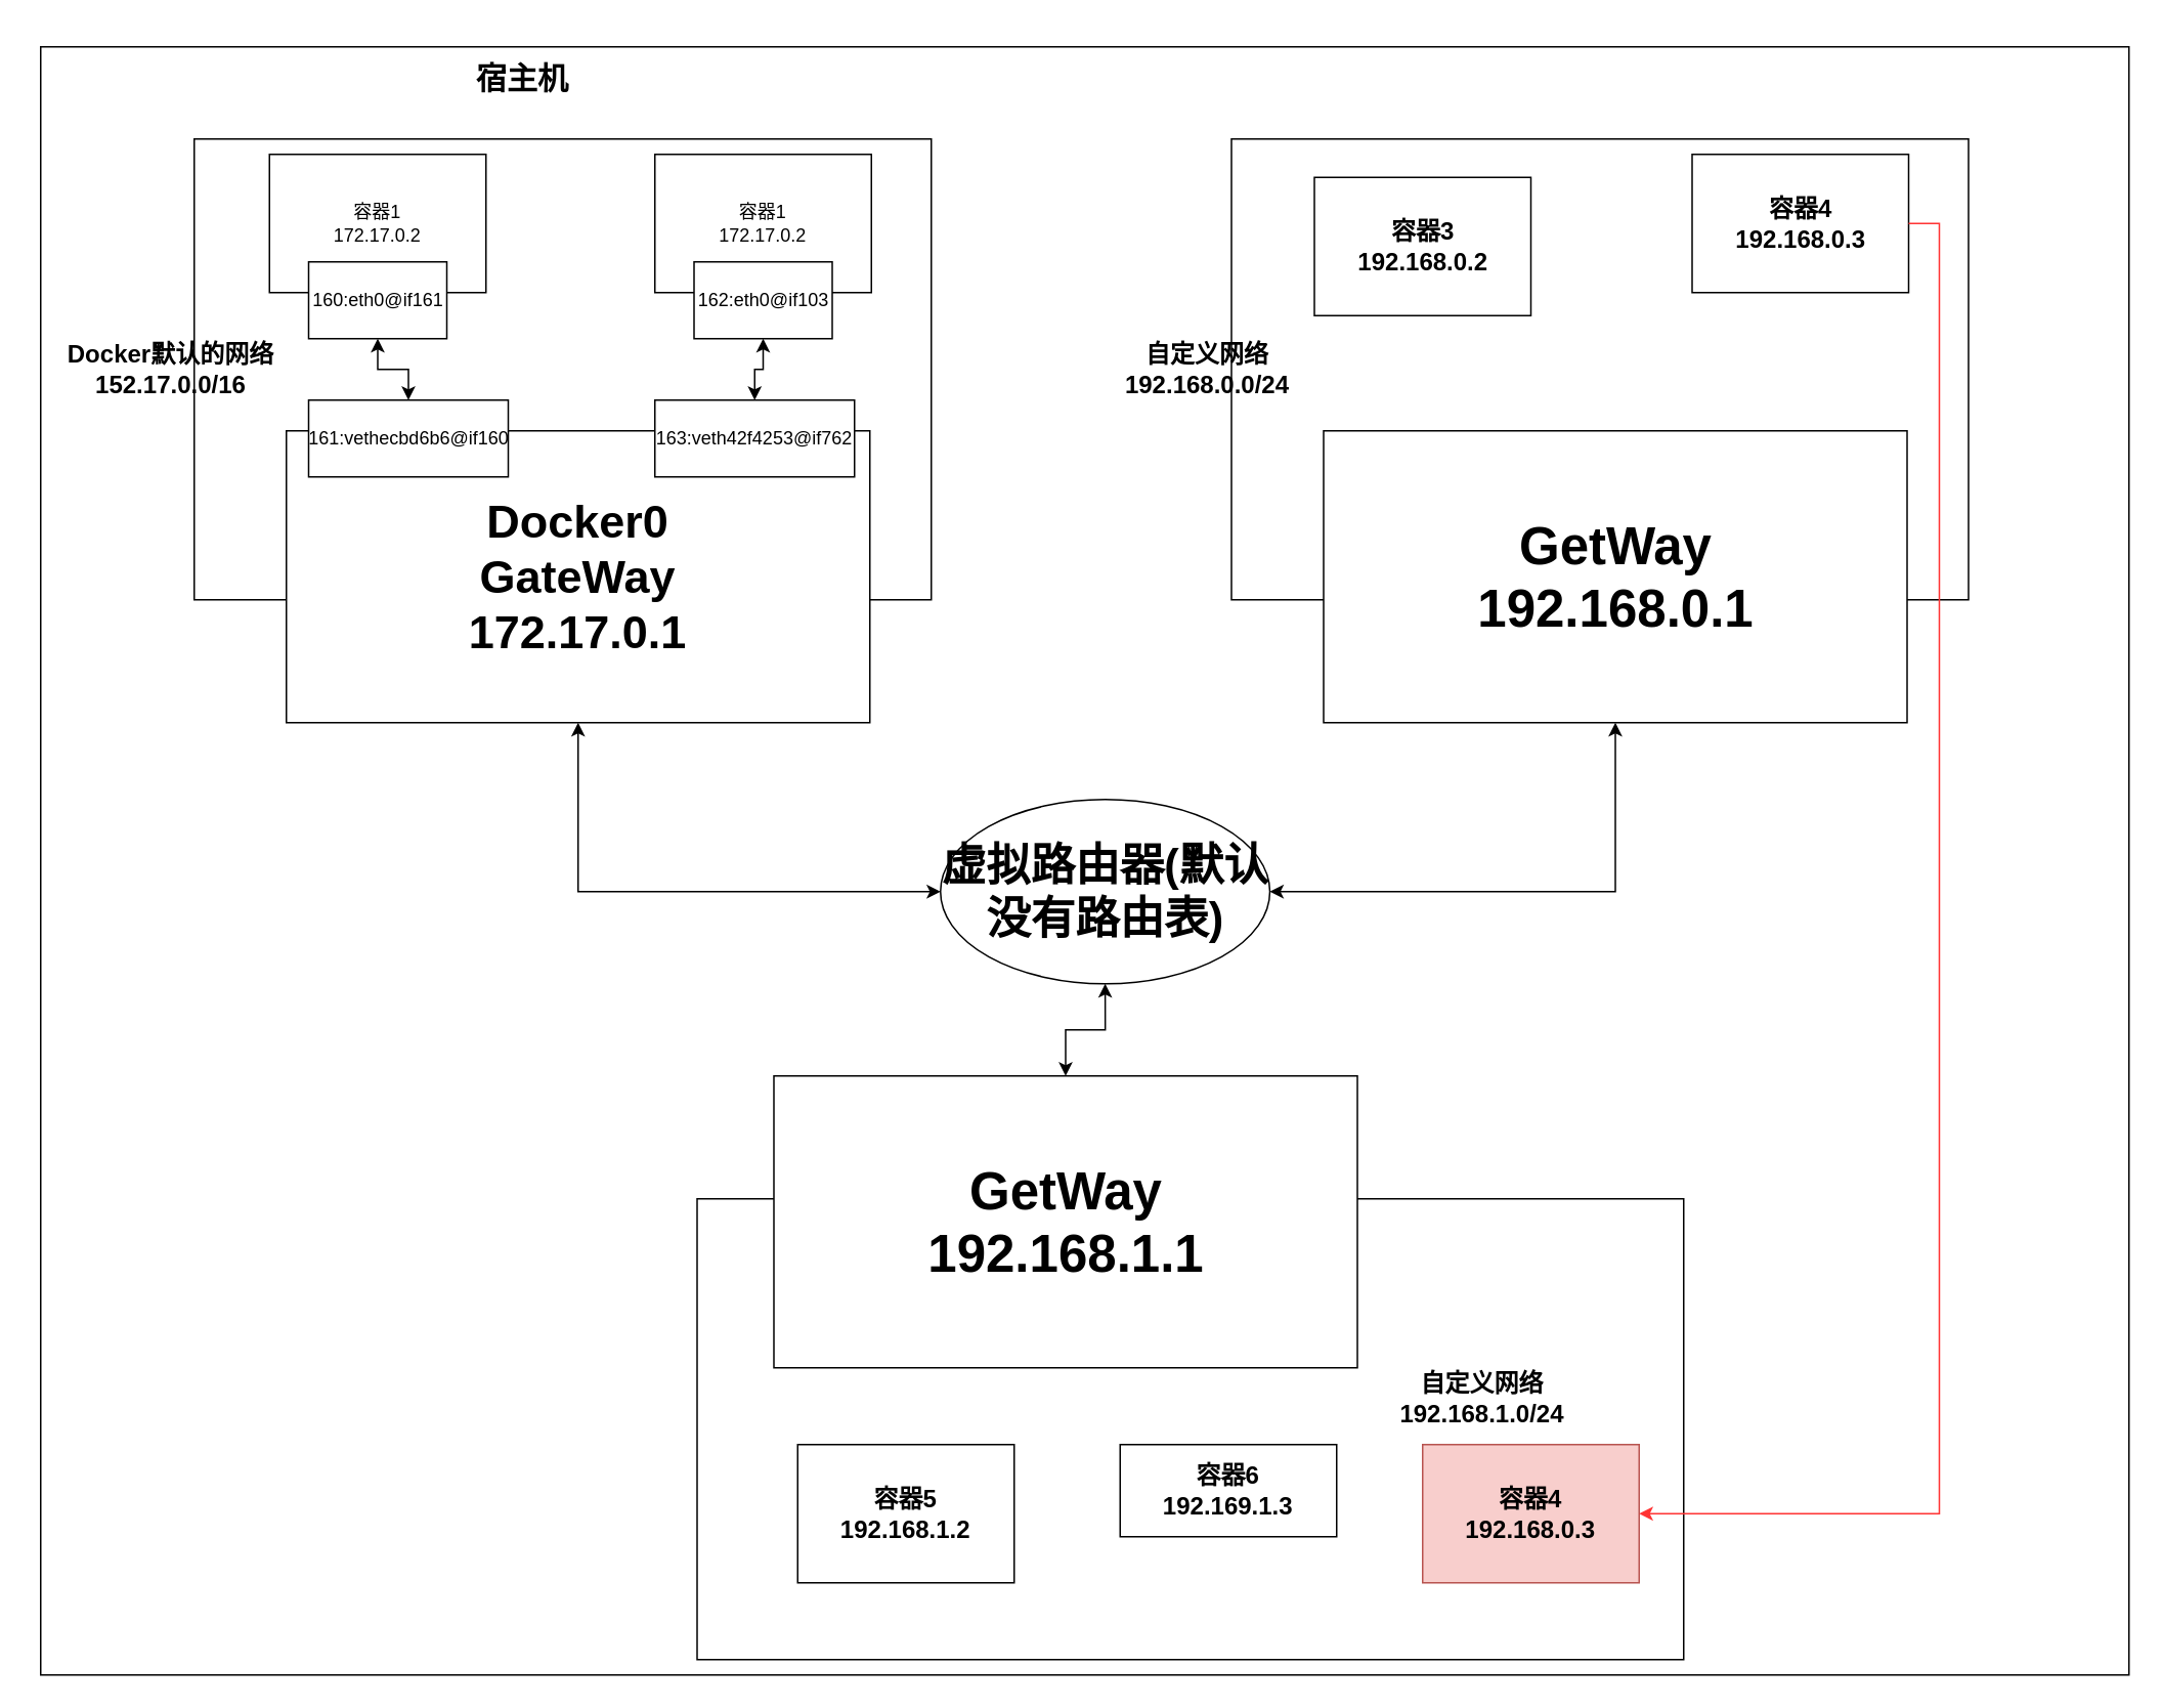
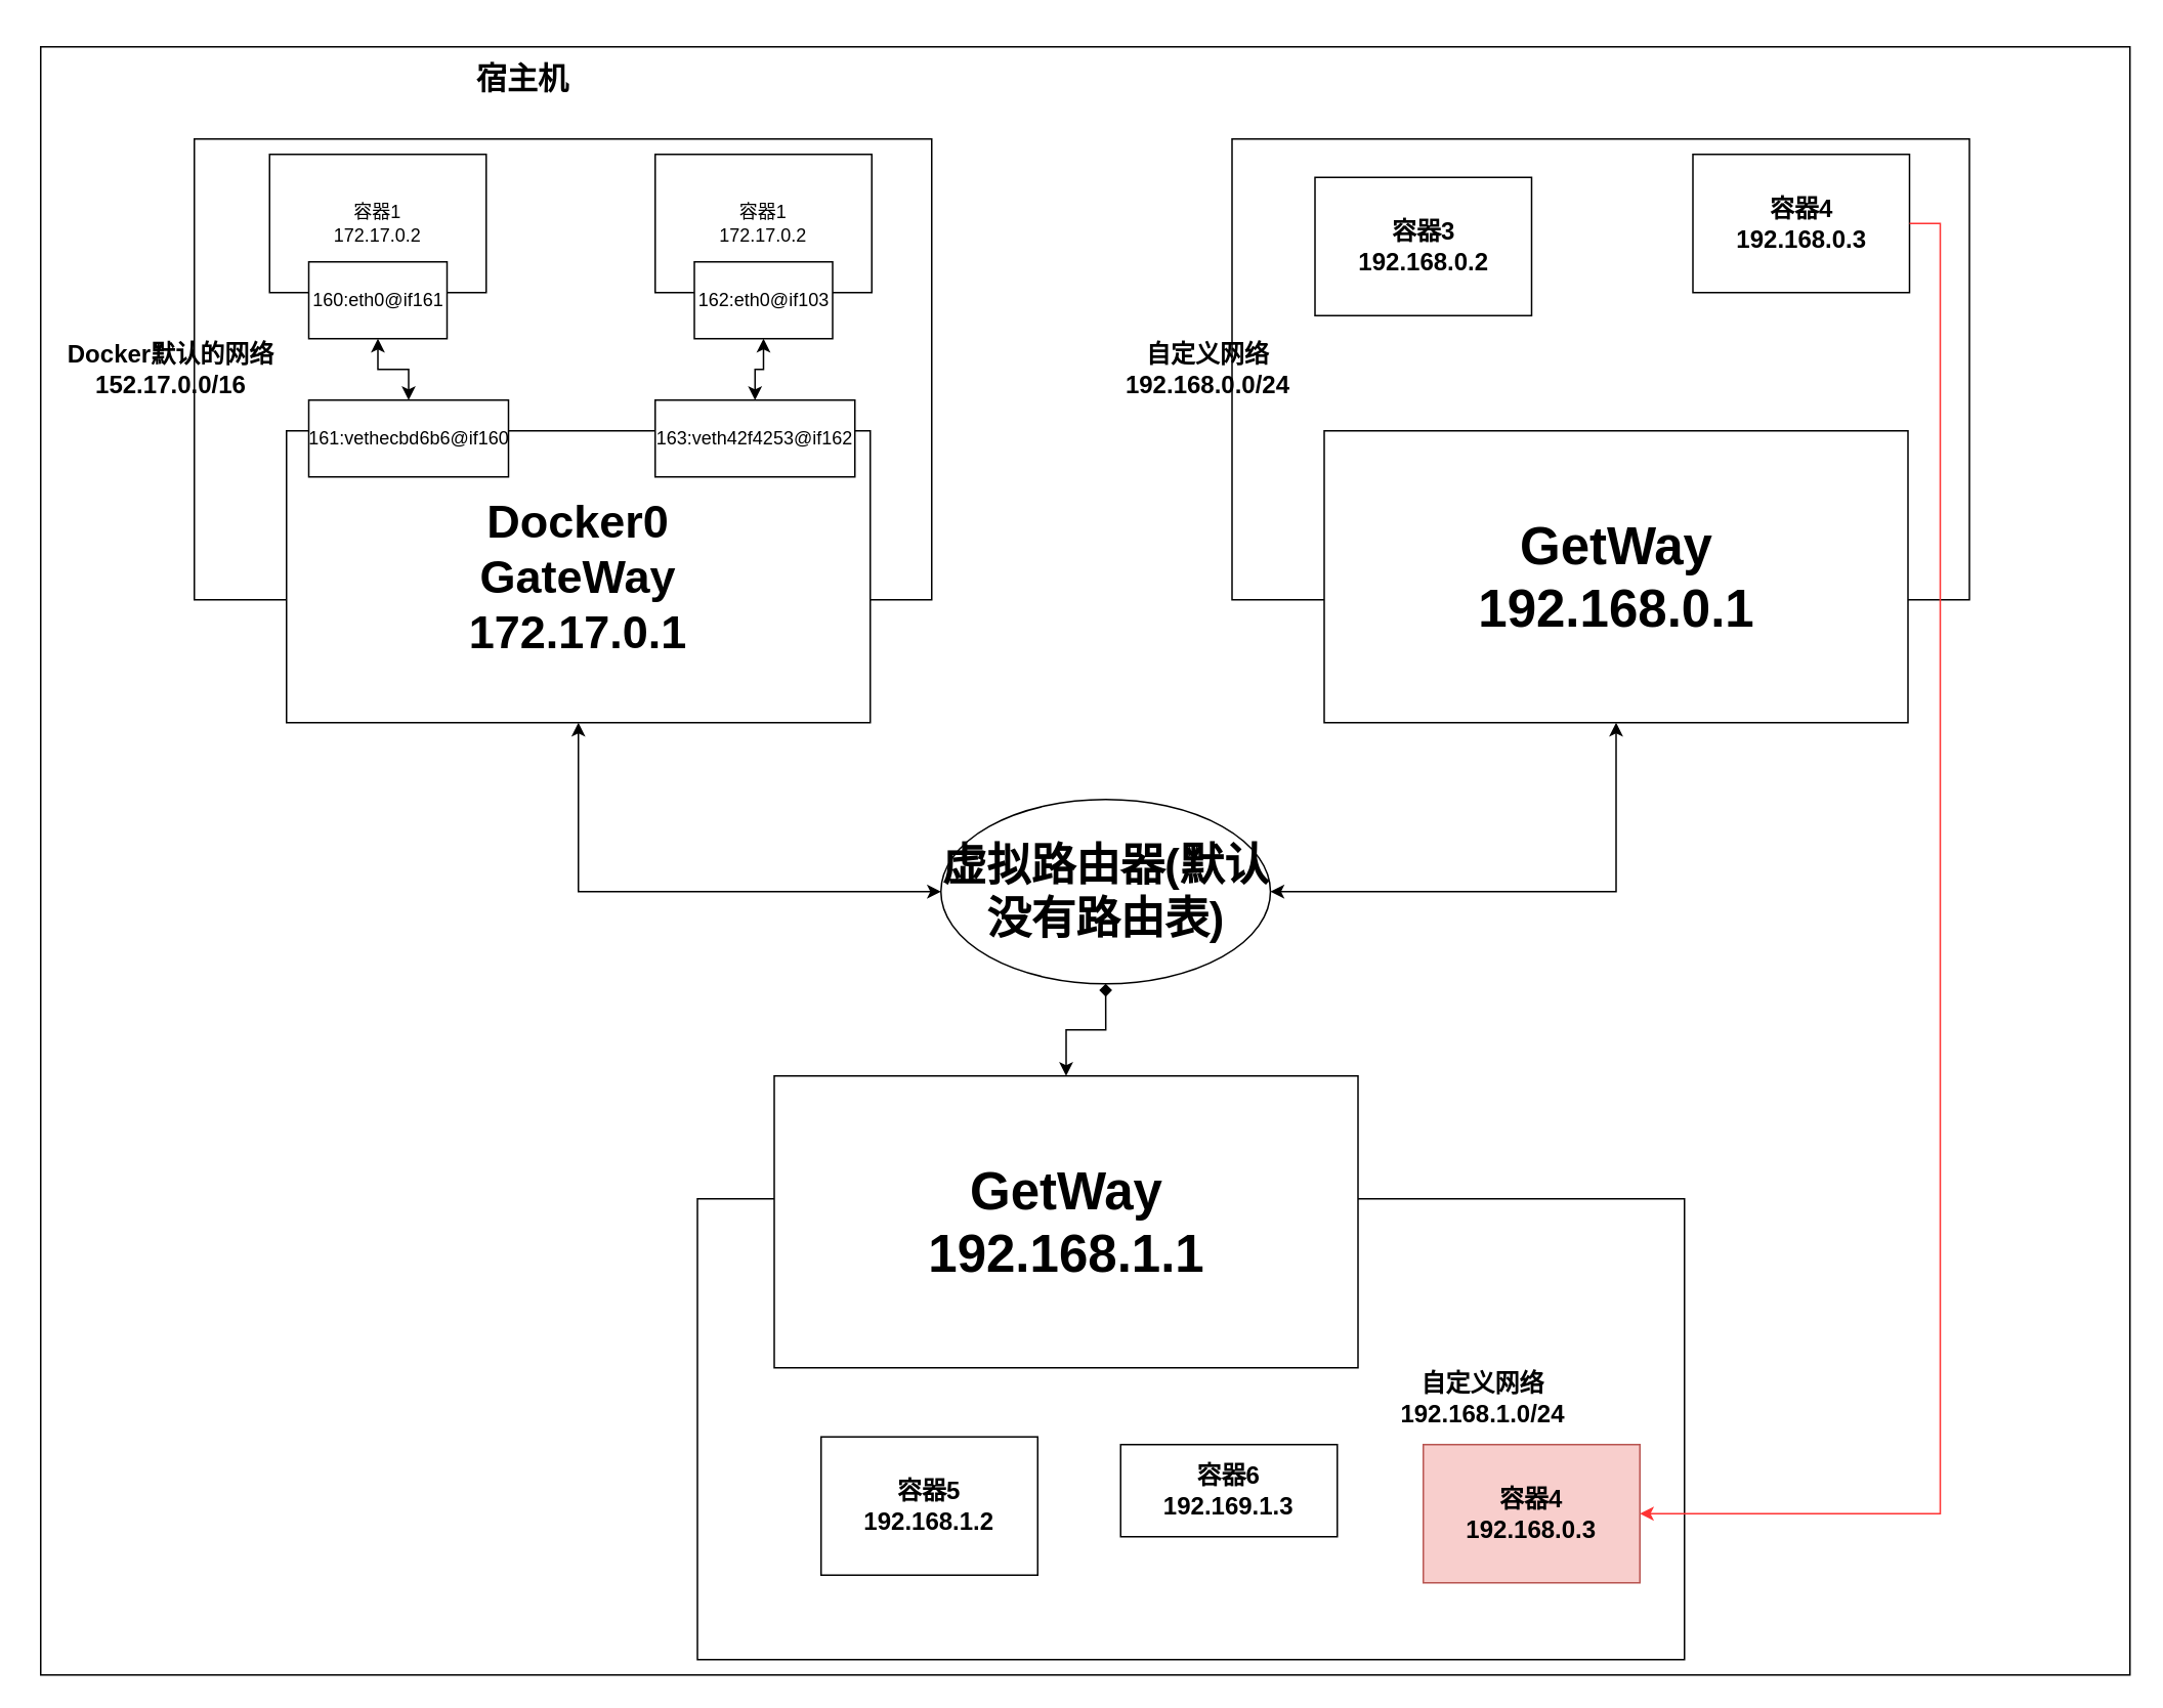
- <mxCell id="15" value="163:veth42f4253@if762" style="rounded=0;whiteSpace=wrap;html=1;" parent="1" vertex="1"><mxGeometry x="426" y="260" width="130" height="50" as="geometry" /></mxCell>
+ <mxCell id="15" value="163:veth42f4253@if162" style="rounded=0;whiteSpace=wrap;html=1;" parent="1" vertex="1"><mxGeometry x="426" y="260" width="130" height="50" as="geometry" /></mxCell>
- <mxCell id="23" style="edgeStyle=orthogonalEdgeStyle;rounded=0;orthogonalLoop=1;jettySize=auto;html=1;exitX=0.5;exitY=0;exitDx=0;exitDy=0;entryX=0.5;entryY=1;entryDx=0;entryDy=0;startArrow=classic;startFill=1;" parent="1" source="24" target="28" edge="1"><mxGeometry relative="1" as="geometry" /></mxCell>
+ <mxCell id="23" style="edgeStyle=orthogonalEdgeStyle;rounded=0;orthogonalLoop=1;jettySize=auto;html=1;exitX=0.5;exitY=0;exitDx=0;exitDy=0;entryX=0.5;entryY=1;entryDx=0;entryDy=0;startArrow=classic;startFill=1;endArrow=diamond;" parent="1" source="24" target="28" edge="1"><mxGeometry relative="1" as="geometry" /></mxCell>
- <mxCell id="25" value="&lt;b style=&quot;font-size: 16px&quot;&gt;容器5&lt;br&gt;192.168.1.2&lt;/b&gt;" style="rounded=0;whiteSpace=wrap;html=1;" parent="1" vertex="1"><mxGeometry x="519" y="940" width="141" height="90" as="geometry" /></mxCell>
+ <mxCell id="25" value="&lt;b style=&quot;font-size: 16px&quot;&gt;容器5&lt;br&gt;192.168.1.2&lt;/b&gt;" style="rounded=0;whiteSpace=wrap;html=1;" parent="1" vertex="1"><mxGeometry x="534" y="935" width="141" height="90" as="geometry" /></mxCell>
